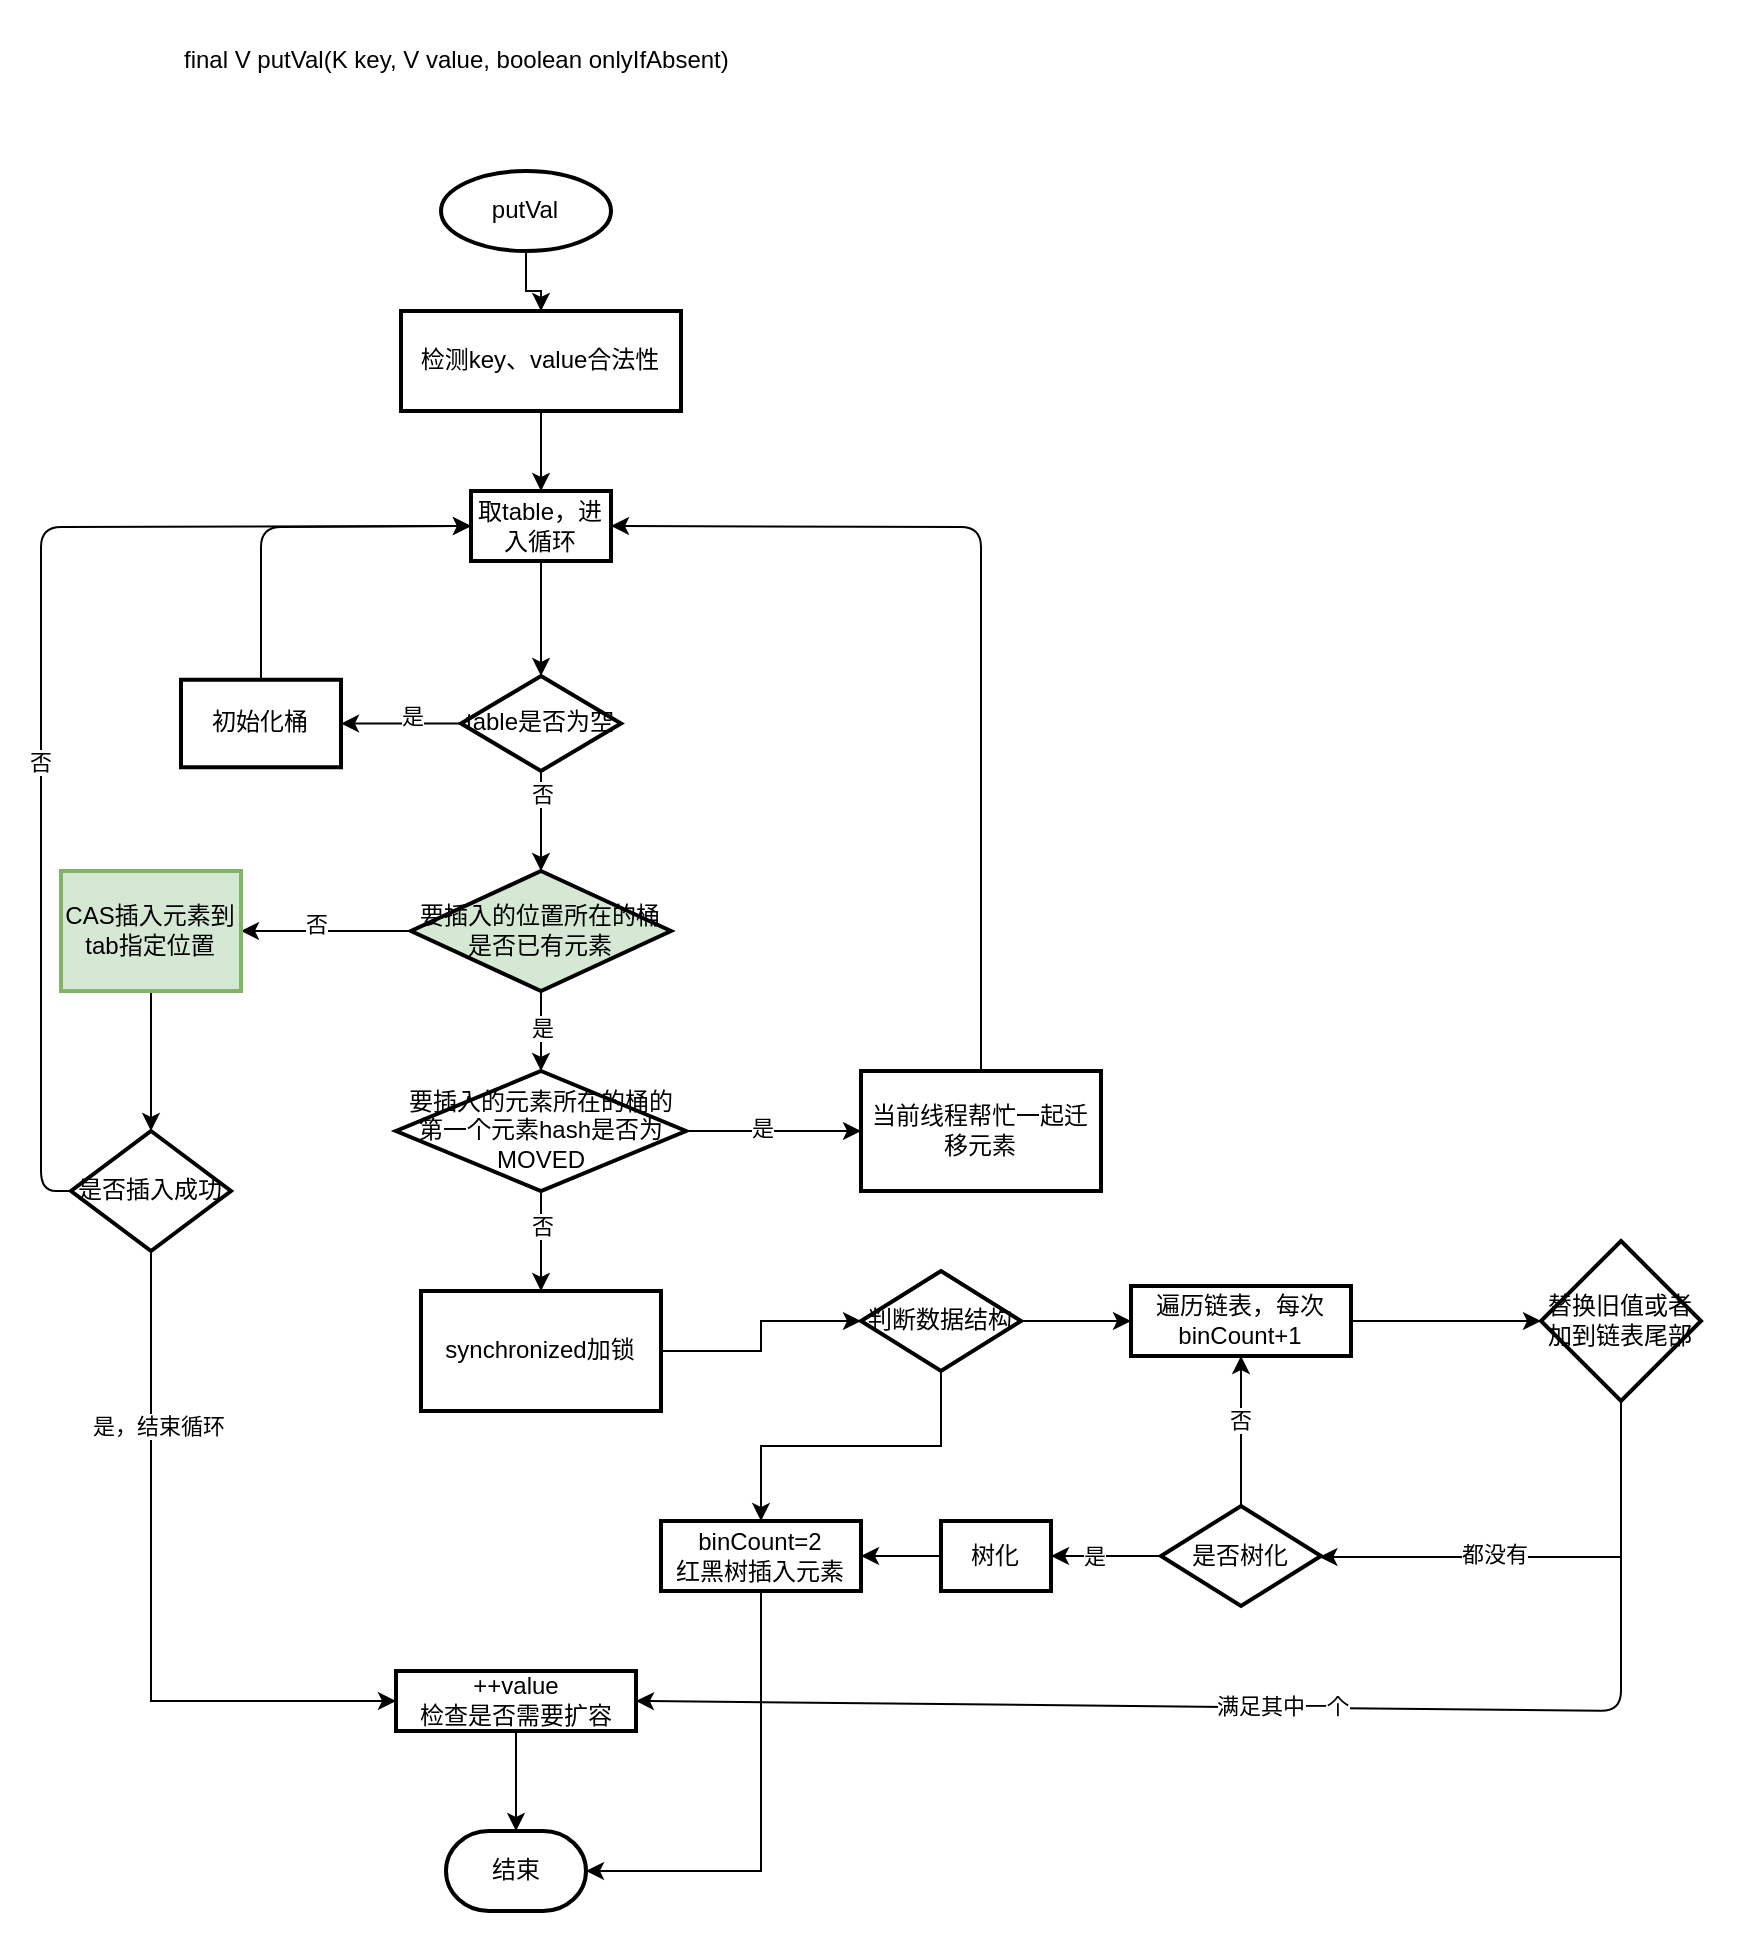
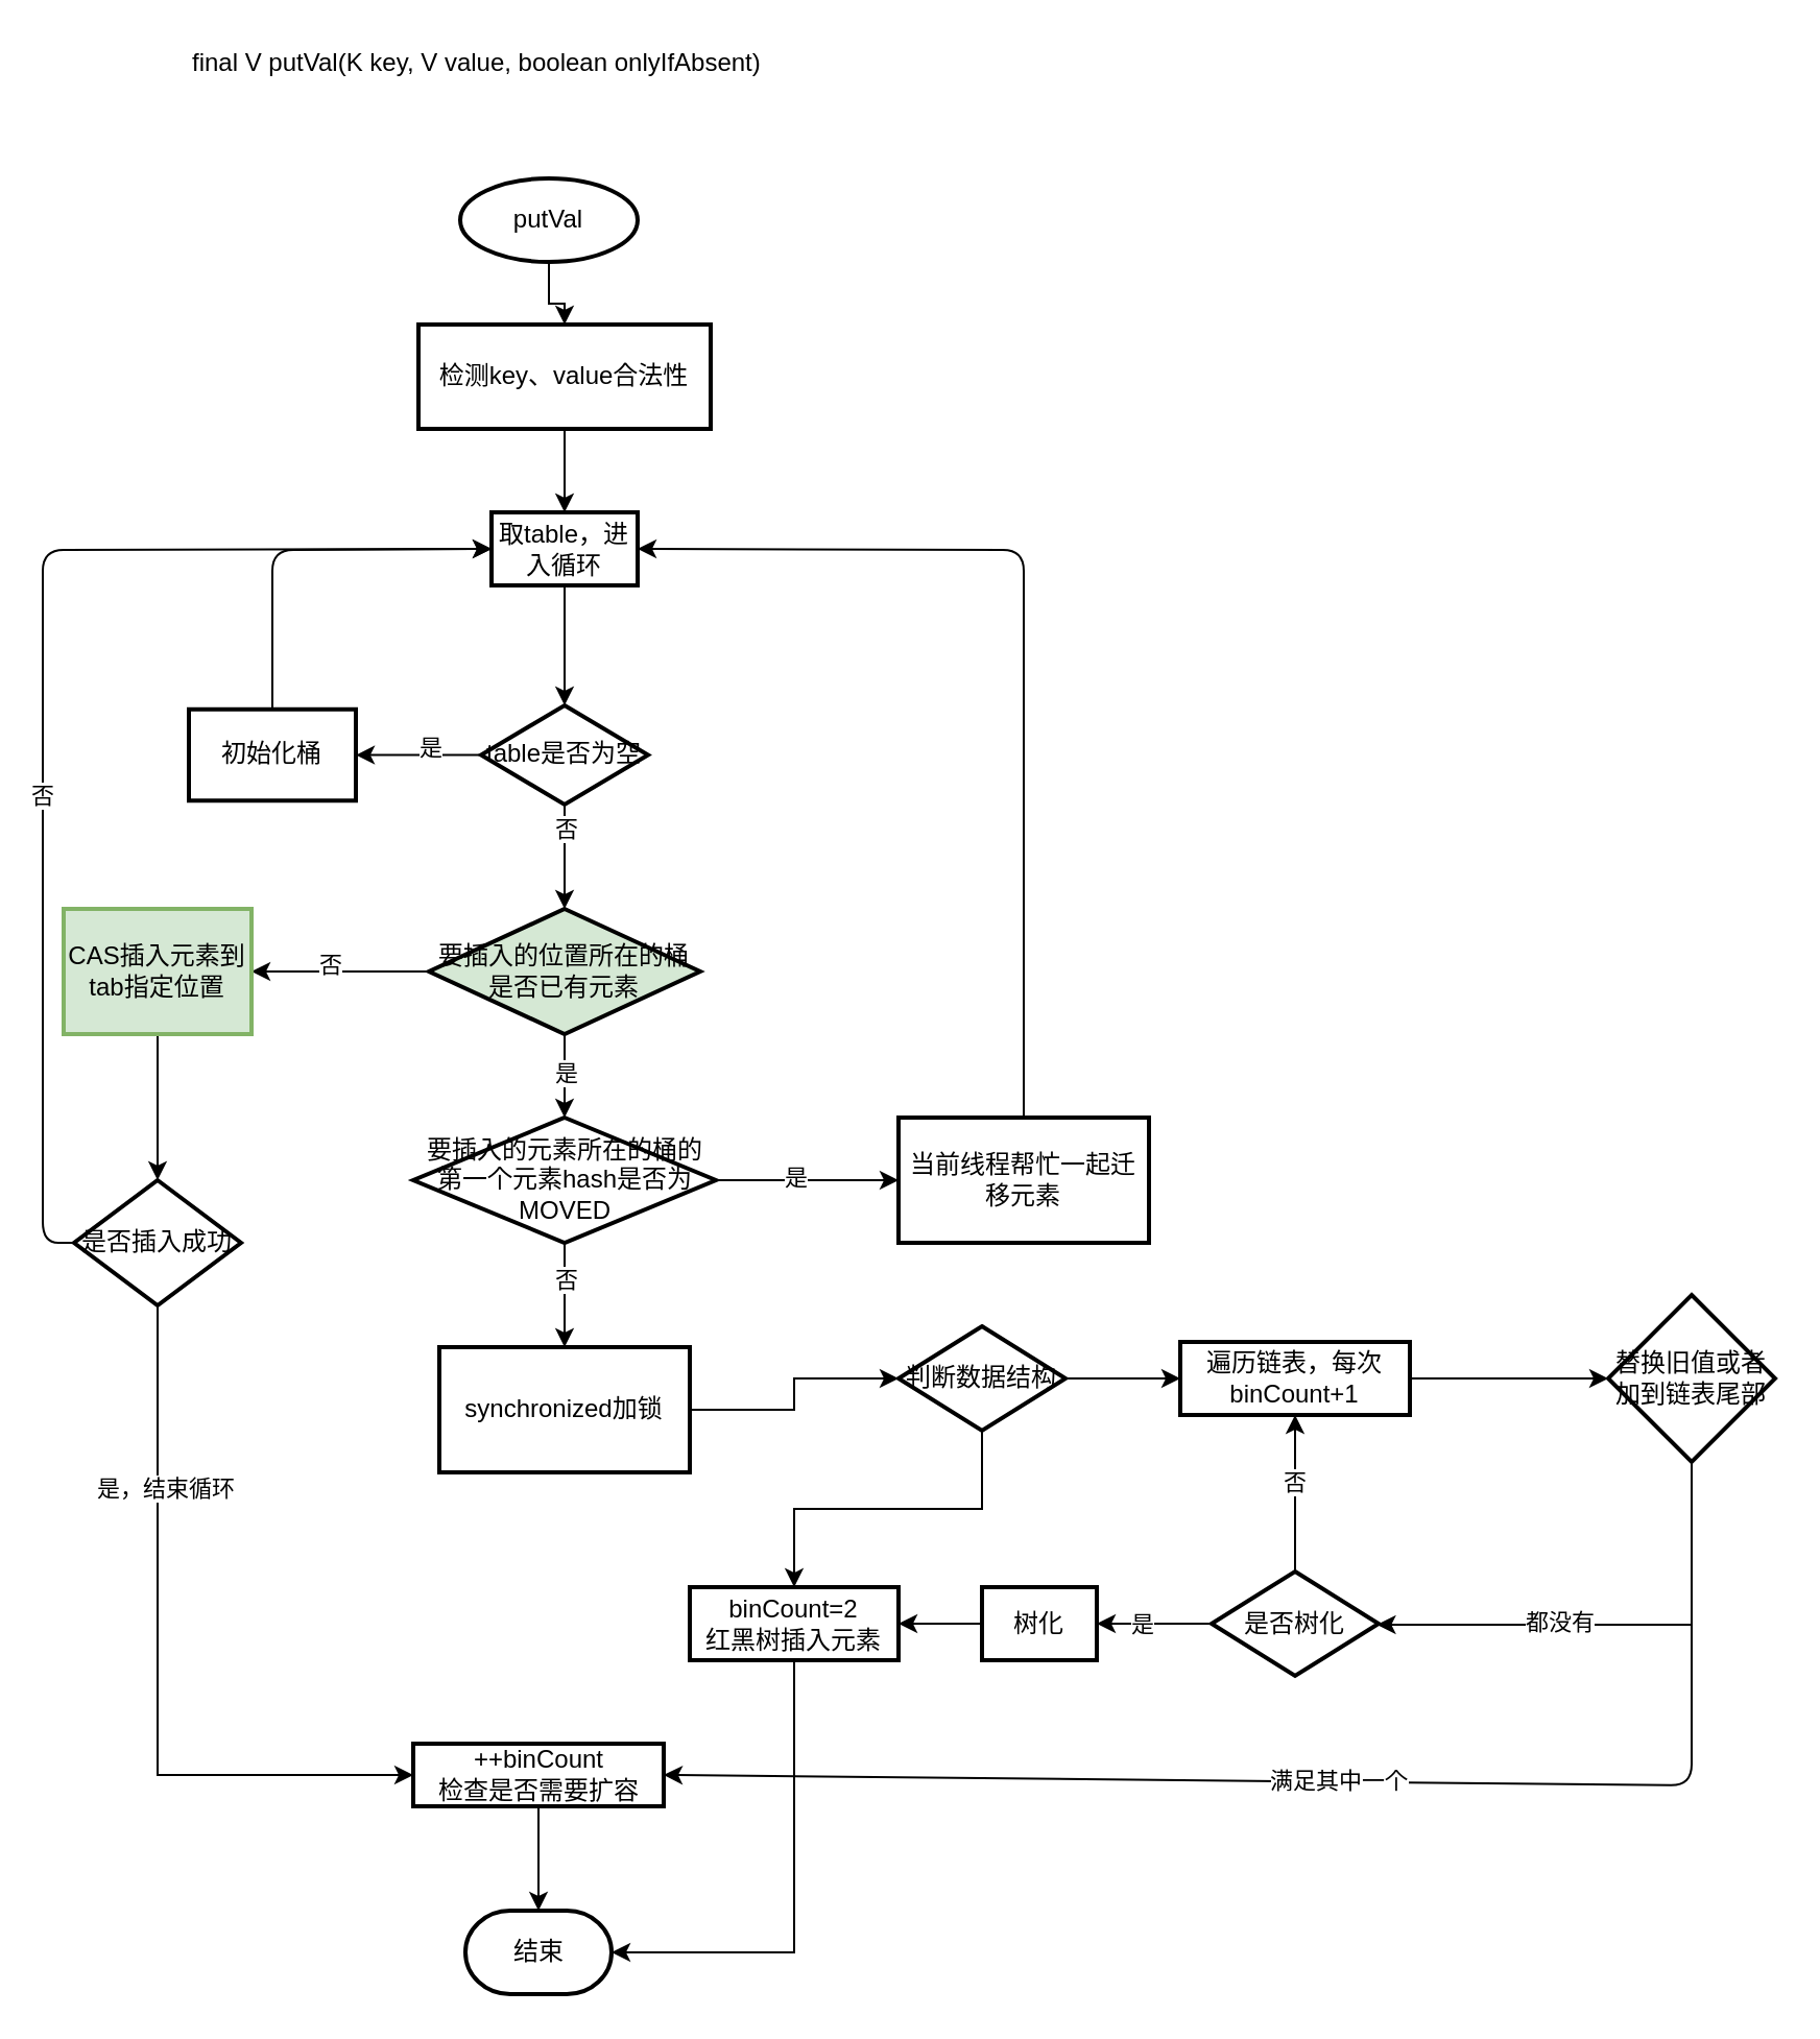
- <mxCell id="29" value="++value&lt;br&gt;检查是否需要扩容" style="whiteSpace=wrap;html=1;strokeWidth=2;" vertex="1" parent="1"><mxGeometry x="197.5" y="835" width="120" height="30" as="geometry" /></mxCell>
+ <mxCell id="29" value="++binCount&lt;br&gt;检查是否需要扩容" style="whiteSpace=wrap;html=1;strokeWidth=2;" vertex="1" parent="1"><mxGeometry x="197.5" y="835" width="120" height="30" as="geometry" /></mxCell>
